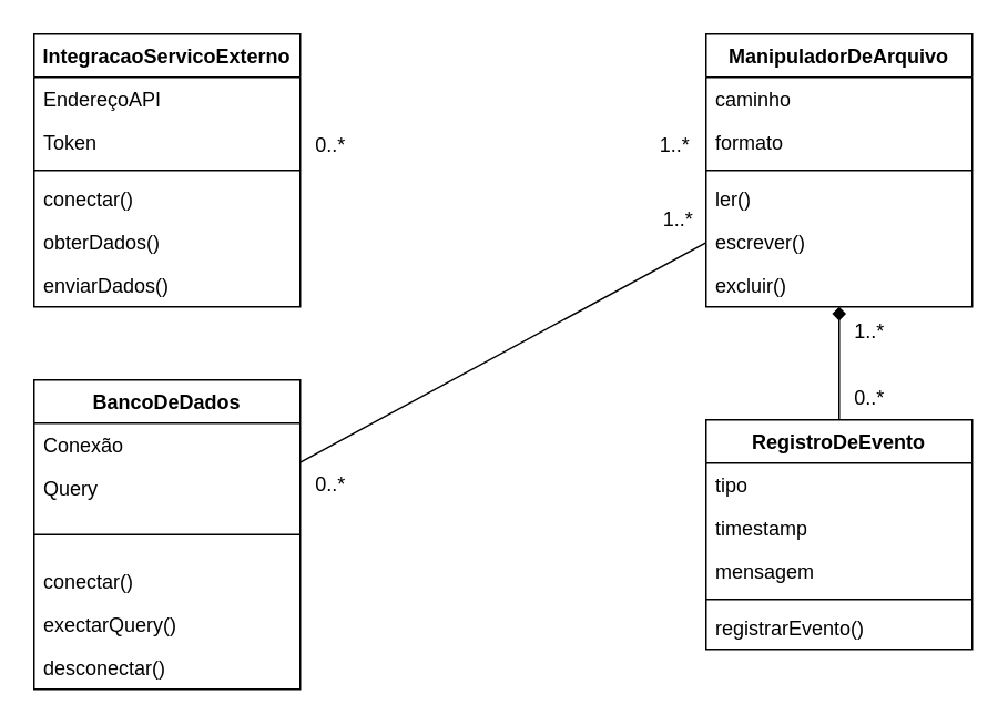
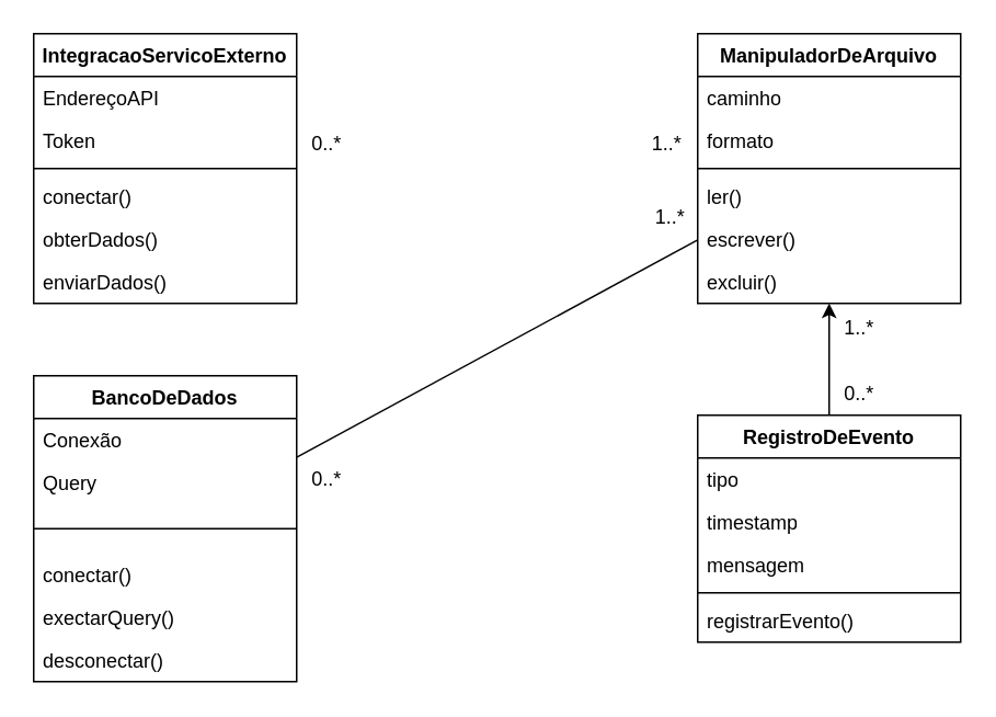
- <mxCell id="24" style="edgeStyle=none;rounded=0;orthogonalLoop=1;jettySize=auto;html=1;endArrow=diamond;" edge="1" parent="1" source="25" target="17"><mxGeometry relative="1" as="geometry" /></mxCell>
+ <mxCell id="24" style="edgeStyle=none;rounded=0;orthogonalLoop=1;jettySize=auto;html=1;" edge="1" parent="1" source="25" target="17"><mxGeometry relative="1" as="geometry" /></mxCell>
